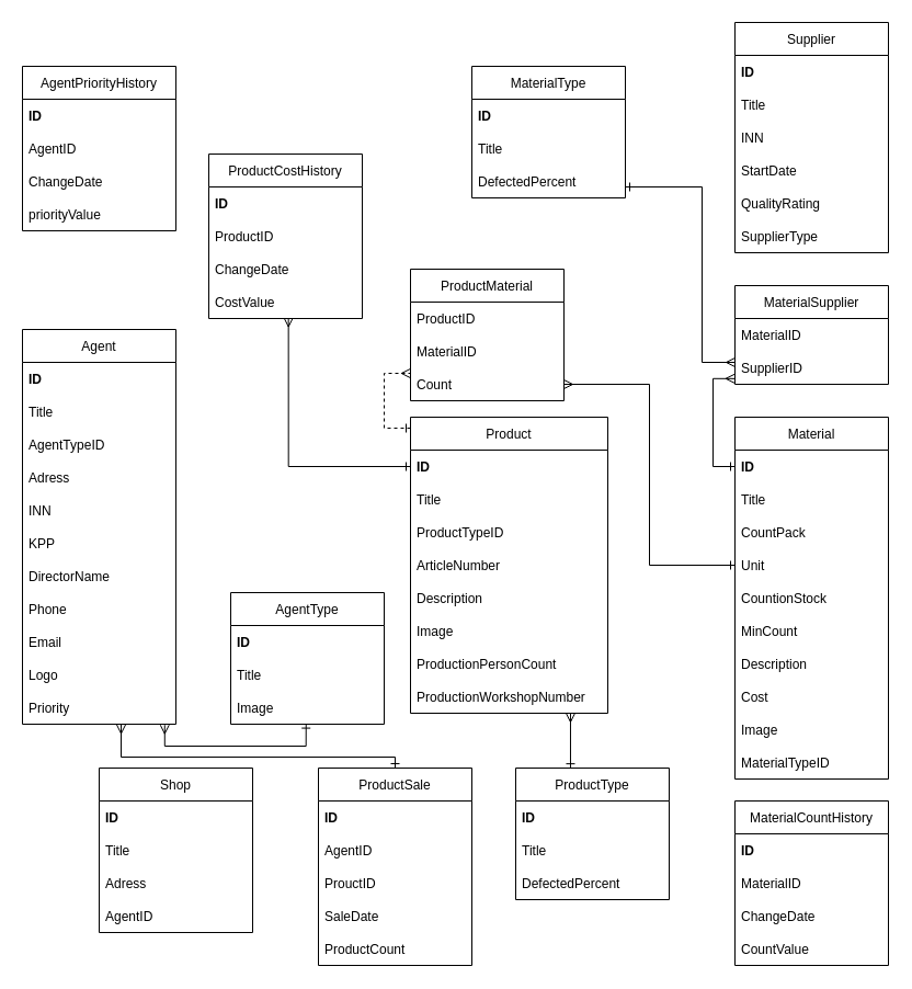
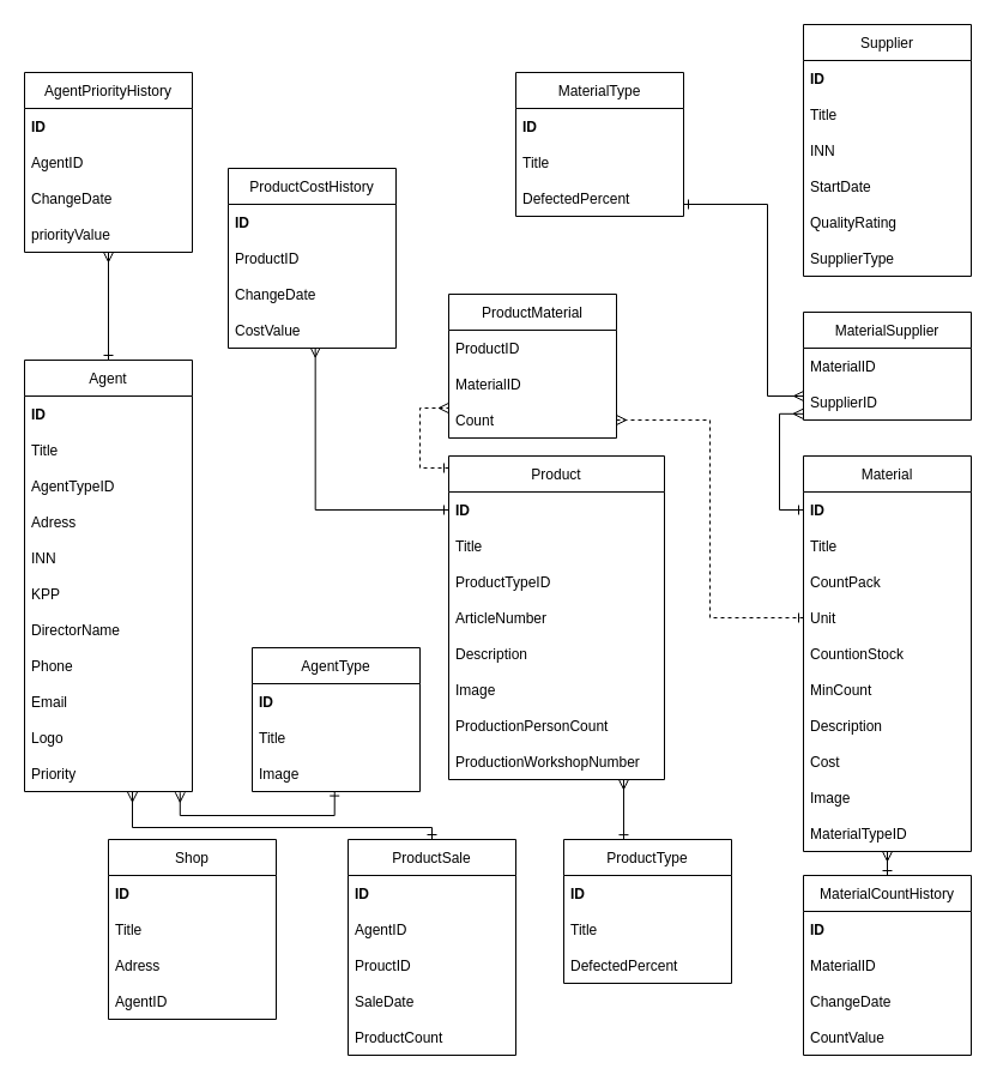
+ <mxCell id="2" style="edgeStyle=orthogonalEdgeStyle;rounded=0;orthogonalLoop=1;jettySize=auto;html=1;exitX=0.5;exitY=0;exitDx=0;exitDy=0;endArrow=ERmany;endFill=0;startArrow=ERone;startFill=0;entryX=0.5;entryY=1;entryDx=0;entryDy=0;entryPerimeter=0;" parent="1" source="3" target="19" edge="1"><mxGeometry relative="1" as="geometry"><mxPoint x="80" y="210" as="targetPoint" /><Array as="points" /></mxGeometry></mxCell>
- <mxCell id="68" style="edgeStyle=orthogonalEdgeStyle;rounded=0;orthogonalLoop=1;jettySize=auto;html=1;endArrow=ERone;endFill=0;startArrow=ERmany;startFill=0;exitX=1;exitY=0.5;exitDx=0;exitDy=0;" parent="1" source="56" target="61" edge="1"><mxGeometry relative="1" as="geometry"><Array as="points"><mxPoint x="592" y="350" /><mxPoint x="592" y="515" /></Array></mxGeometry></mxCell>
+ <mxCell id="68" style="edgeStyle=orthogonalEdgeStyle;rounded=0;orthogonalLoop=1;jettySize=auto;html=1;endArrow=ERone;endFill=0;startArrow=ERmany;startFill=0;exitX=1;exitY=0.5;exitDx=0;exitDy=0;dashed=1;" parent="1" source="56" target="61" edge="1"><mxGeometry relative="1" as="geometry"><Array as="points"><mxPoint x="592" y="350" /><mxPoint x="592" y="515" /></Array></mxGeometry></mxCell>
+ <mxCell id="69" style="edgeStyle=orthogonalEdgeStyle;rounded=0;orthogonalLoop=1;jettySize=auto;html=1;entryX=0.5;entryY=1;entryDx=0;entryDy=0;endArrow=ERmany;endFill=0;startArrow=ERone;startFill=0;" parent="1" source="70" target="57" edge="1"><mxGeometry relative="1" as="geometry" /></mxCell>
